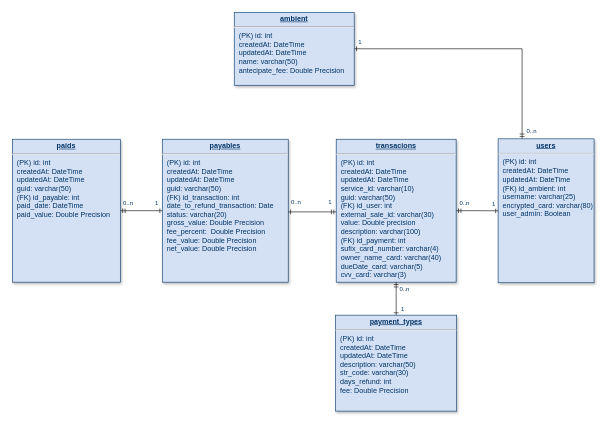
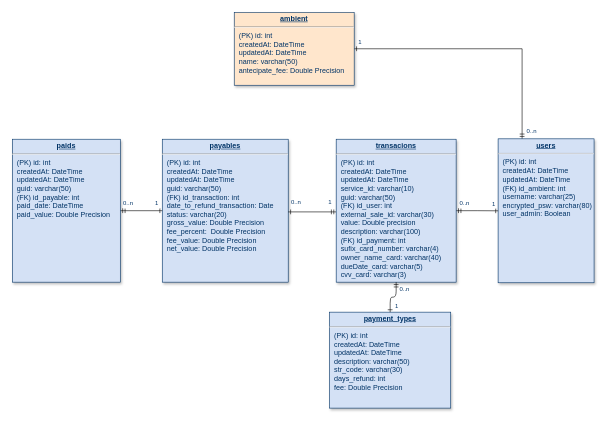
- <mxCell id="18" value="&lt;p style=&quot;margin: 0px ; margin-top: 4px ; text-align: center ; text-decoration: underline&quot;&gt;&lt;strong&gt;ambient&lt;/strong&gt;&lt;/p&gt;&lt;hr&gt;&lt;p style=&quot;margin: 0px ; margin-left: 8px&quot;&gt;(PK) id: int&lt;br&gt;createdAt: DateTime&lt;/p&gt;&lt;p style=&quot;margin: 0px ; margin-left: 8px&quot;&gt;updatedAt: DateTime&lt;/p&gt;&lt;p style=&quot;margin: 0px ; margin-left: 8px&quot;&gt;name: varchar(50)&lt;/p&gt;&lt;p style=&quot;margin: 0px ; margin-left: 8px&quot;&gt;antecipate_fee: Double Precision&lt;/p&gt;" style="verticalAlign=top;align=left;overflow=fill;fontSize=12;fontFamily=Helvetica;html=1;strokeColor=#003366;shadow=1;fillColor=#D4E1F5;fontColor=#003366" parent="1" vertex="1"><mxGeometry x="390" y="20" width="200" height="121.64" as="geometry" /></mxCell>
+ <mxCell id="18" value="&lt;p style=&quot;margin: 0px ; margin-top: 4px ; text-align: center ; text-decoration: underline&quot;&gt;&lt;strong&gt;ambient&lt;/strong&gt;&lt;/p&gt;&lt;hr&gt;&lt;p style=&quot;margin: 0px ; margin-left: 8px&quot;&gt;(PK) id: int&lt;br&gt;createdAt: DateTime&lt;/p&gt;&lt;p style=&quot;margin: 0px ; margin-left: 8px&quot;&gt;updatedAt: DateTime&lt;/p&gt;&lt;p style=&quot;margin: 0px ; margin-left: 8px&quot;&gt;name: varchar(50)&lt;/p&gt;&lt;p style=&quot;margin: 0px ; margin-left: 8px&quot;&gt;antecipate_fee: Double Precision&lt;/p&gt;" style="verticalAlign=top;align=left;overflow=fill;fontSize=12;fontFamily=Helvetica;html=1;strokeColor=#003366;shadow=1;fillColor=#ffe6cc;fontColor=#003366;" parent="1" vertex="1"><mxGeometry x="390" y="20" width="200" height="121.64" as="geometry" /></mxCell>
- <mxCell id="3" value="&lt;p style=&quot;margin: 0px ; margin-top: 4px ; text-align: center ; text-decoration: underline&quot;&gt;&lt;strong&gt;users&lt;/strong&gt;&lt;/p&gt;&lt;hr&gt;&lt;p style=&quot;margin: 0px ; margin-left: 8px&quot;&gt;(PK) id: int&lt;br&gt;&lt;/p&gt;&lt;p style=&quot;margin: 0px 0px 0px 8px&quot;&gt;createdAt: DateTime&lt;/p&gt;&lt;p style=&quot;margin: 0px 0px 0px 8px&quot;&gt;updatedAt: DateTime&lt;/p&gt;&lt;p style=&quot;margin: 0px ; margin-left: 8px&quot;&gt;(FK) id_ambient: int&lt;/p&gt;&lt;p style=&quot;margin: 0px ; margin-left: 8px&quot;&gt;username: varchar(25)&lt;/p&gt;&lt;p style=&quot;margin: 0px ; margin-left: 8px&quot;&gt;encrypted_card: varchar(80)&lt;/p&gt;&lt;p style=&quot;margin: 0px ; margin-left: 8px&quot;&gt;user_admin: Boolean&lt;/p&gt;" style="verticalAlign=top;align=left;overflow=fill;fontSize=12;fontFamily=Helvetica;html=1;strokeColor=#003366;shadow=1;fillColor=#D4E1F5;fontColor=#003366" parent="1" vertex="1"><mxGeometry x="830" y="231" width="160" height="240" as="geometry" /></mxCell>
+ <mxCell id="3" value="&lt;p style=&quot;margin: 0px ; margin-top: 4px ; text-align: center ; text-decoration: underline&quot;&gt;&lt;strong&gt;users&lt;/strong&gt;&lt;/p&gt;&lt;hr&gt;&lt;p style=&quot;margin: 0px ; margin-left: 8px&quot;&gt;(PK) id: int&lt;br&gt;&lt;/p&gt;&lt;p style=&quot;margin: 0px 0px 0px 8px&quot;&gt;createdAt: DateTime&lt;/p&gt;&lt;p style=&quot;margin: 0px 0px 0px 8px&quot;&gt;updatedAt: DateTime&lt;/p&gt;&lt;p style=&quot;margin: 0px ; margin-left: 8px&quot;&gt;(FK) id_ambient: int&lt;/p&gt;&lt;p style=&quot;margin: 0px ; margin-left: 8px&quot;&gt;username: varchar(25)&lt;/p&gt;&lt;p style=&quot;margin: 0px ; margin-left: 8px&quot;&gt;encrypted_psw: varchar(80)&lt;/p&gt;&lt;p style=&quot;margin: 0px ; margin-left: 8px&quot;&gt;user_admin: Boolean&lt;/p&gt;" style="verticalAlign=top;align=left;overflow=fill;fontSize=12;fontFamily=Helvetica;html=1;strokeColor=#003366;shadow=1;fillColor=#D4E1F5;fontColor=#003366" parent="1" vertex="1"><mxGeometry x="830" y="231" width="160" height="240" as="geometry" /></mxCell>
- <mxCell id="4" value="&lt;p style=&quot;margin: 0px ; margin-top: 4px ; text-align: center ; text-decoration: underline&quot;&gt;&lt;strong&gt;payment_types&lt;/strong&gt;&lt;/p&gt;&lt;hr&gt;&lt;p style=&quot;margin: 0px ; margin-left: 8px&quot;&gt;(PK) id: int&lt;/p&gt;&lt;p style=&quot;margin: 0px 0px 0px 8px&quot;&gt;createdAt: DateTime&lt;/p&gt;&lt;p style=&quot;margin: 0px 0px 0px 8px&quot;&gt;updatedAt: DateTime&lt;/p&gt;&lt;p style=&quot;margin: 0px 0px 0px 8px&quot;&gt;description: varchar(50)&lt;/p&gt;&lt;p style=&quot;margin: 0px 0px 0px 8px&quot;&gt;str_code: varchar(30)&lt;/p&gt;&lt;p style=&quot;margin: 0px 0px 0px 8px&quot;&gt;days_refund: int&lt;/p&gt;&lt;p style=&quot;margin: 0px ; margin-left: 8px&quot;&gt;fee: Double Precision&lt;/p&gt;" style="verticalAlign=top;align=left;overflow=fill;fontSize=12;fontFamily=Helvetica;html=1;strokeColor=#003366;shadow=1;fillColor=#D4E1F5;fontColor=#003366" parent="1" vertex="1"><mxGeometry x="559" y="525" width="202" height="160" as="geometry" /></mxCell>
+ <mxCell id="4" value="&lt;p style=&quot;margin: 0px ; margin-top: 4px ; text-align: center ; text-decoration: underline&quot;&gt;&lt;strong&gt;payment_types&lt;/strong&gt;&lt;/p&gt;&lt;hr&gt;&lt;p style=&quot;margin: 0px ; margin-left: 8px&quot;&gt;(PK) id: int&lt;/p&gt;&lt;p style=&quot;margin: 0px 0px 0px 8px&quot;&gt;createdAt: DateTime&lt;/p&gt;&lt;p style=&quot;margin: 0px 0px 0px 8px&quot;&gt;updatedAt: DateTime&lt;/p&gt;&lt;p style=&quot;margin: 0px 0px 0px 8px&quot;&gt;description: varchar(50)&lt;/p&gt;&lt;p style=&quot;margin: 0px 0px 0px 8px&quot;&gt;str_code: varchar(30)&lt;/p&gt;&lt;p style=&quot;margin: 0px 0px 0px 8px&quot;&gt;days_refund: int&lt;/p&gt;&lt;p style=&quot;margin: 0px ; margin-left: 8px&quot;&gt;fee: Double Precision&lt;/p&gt;" style="verticalAlign=top;align=left;overflow=fill;fontSize=12;fontFamily=Helvetica;html=1;strokeColor=#003366;shadow=1;fillColor=#D4E1F5;fontColor=#003366" parent="1" vertex="1"><mxGeometry x="549" y="520" width="202" height="160" as="geometry" /></mxCell>
